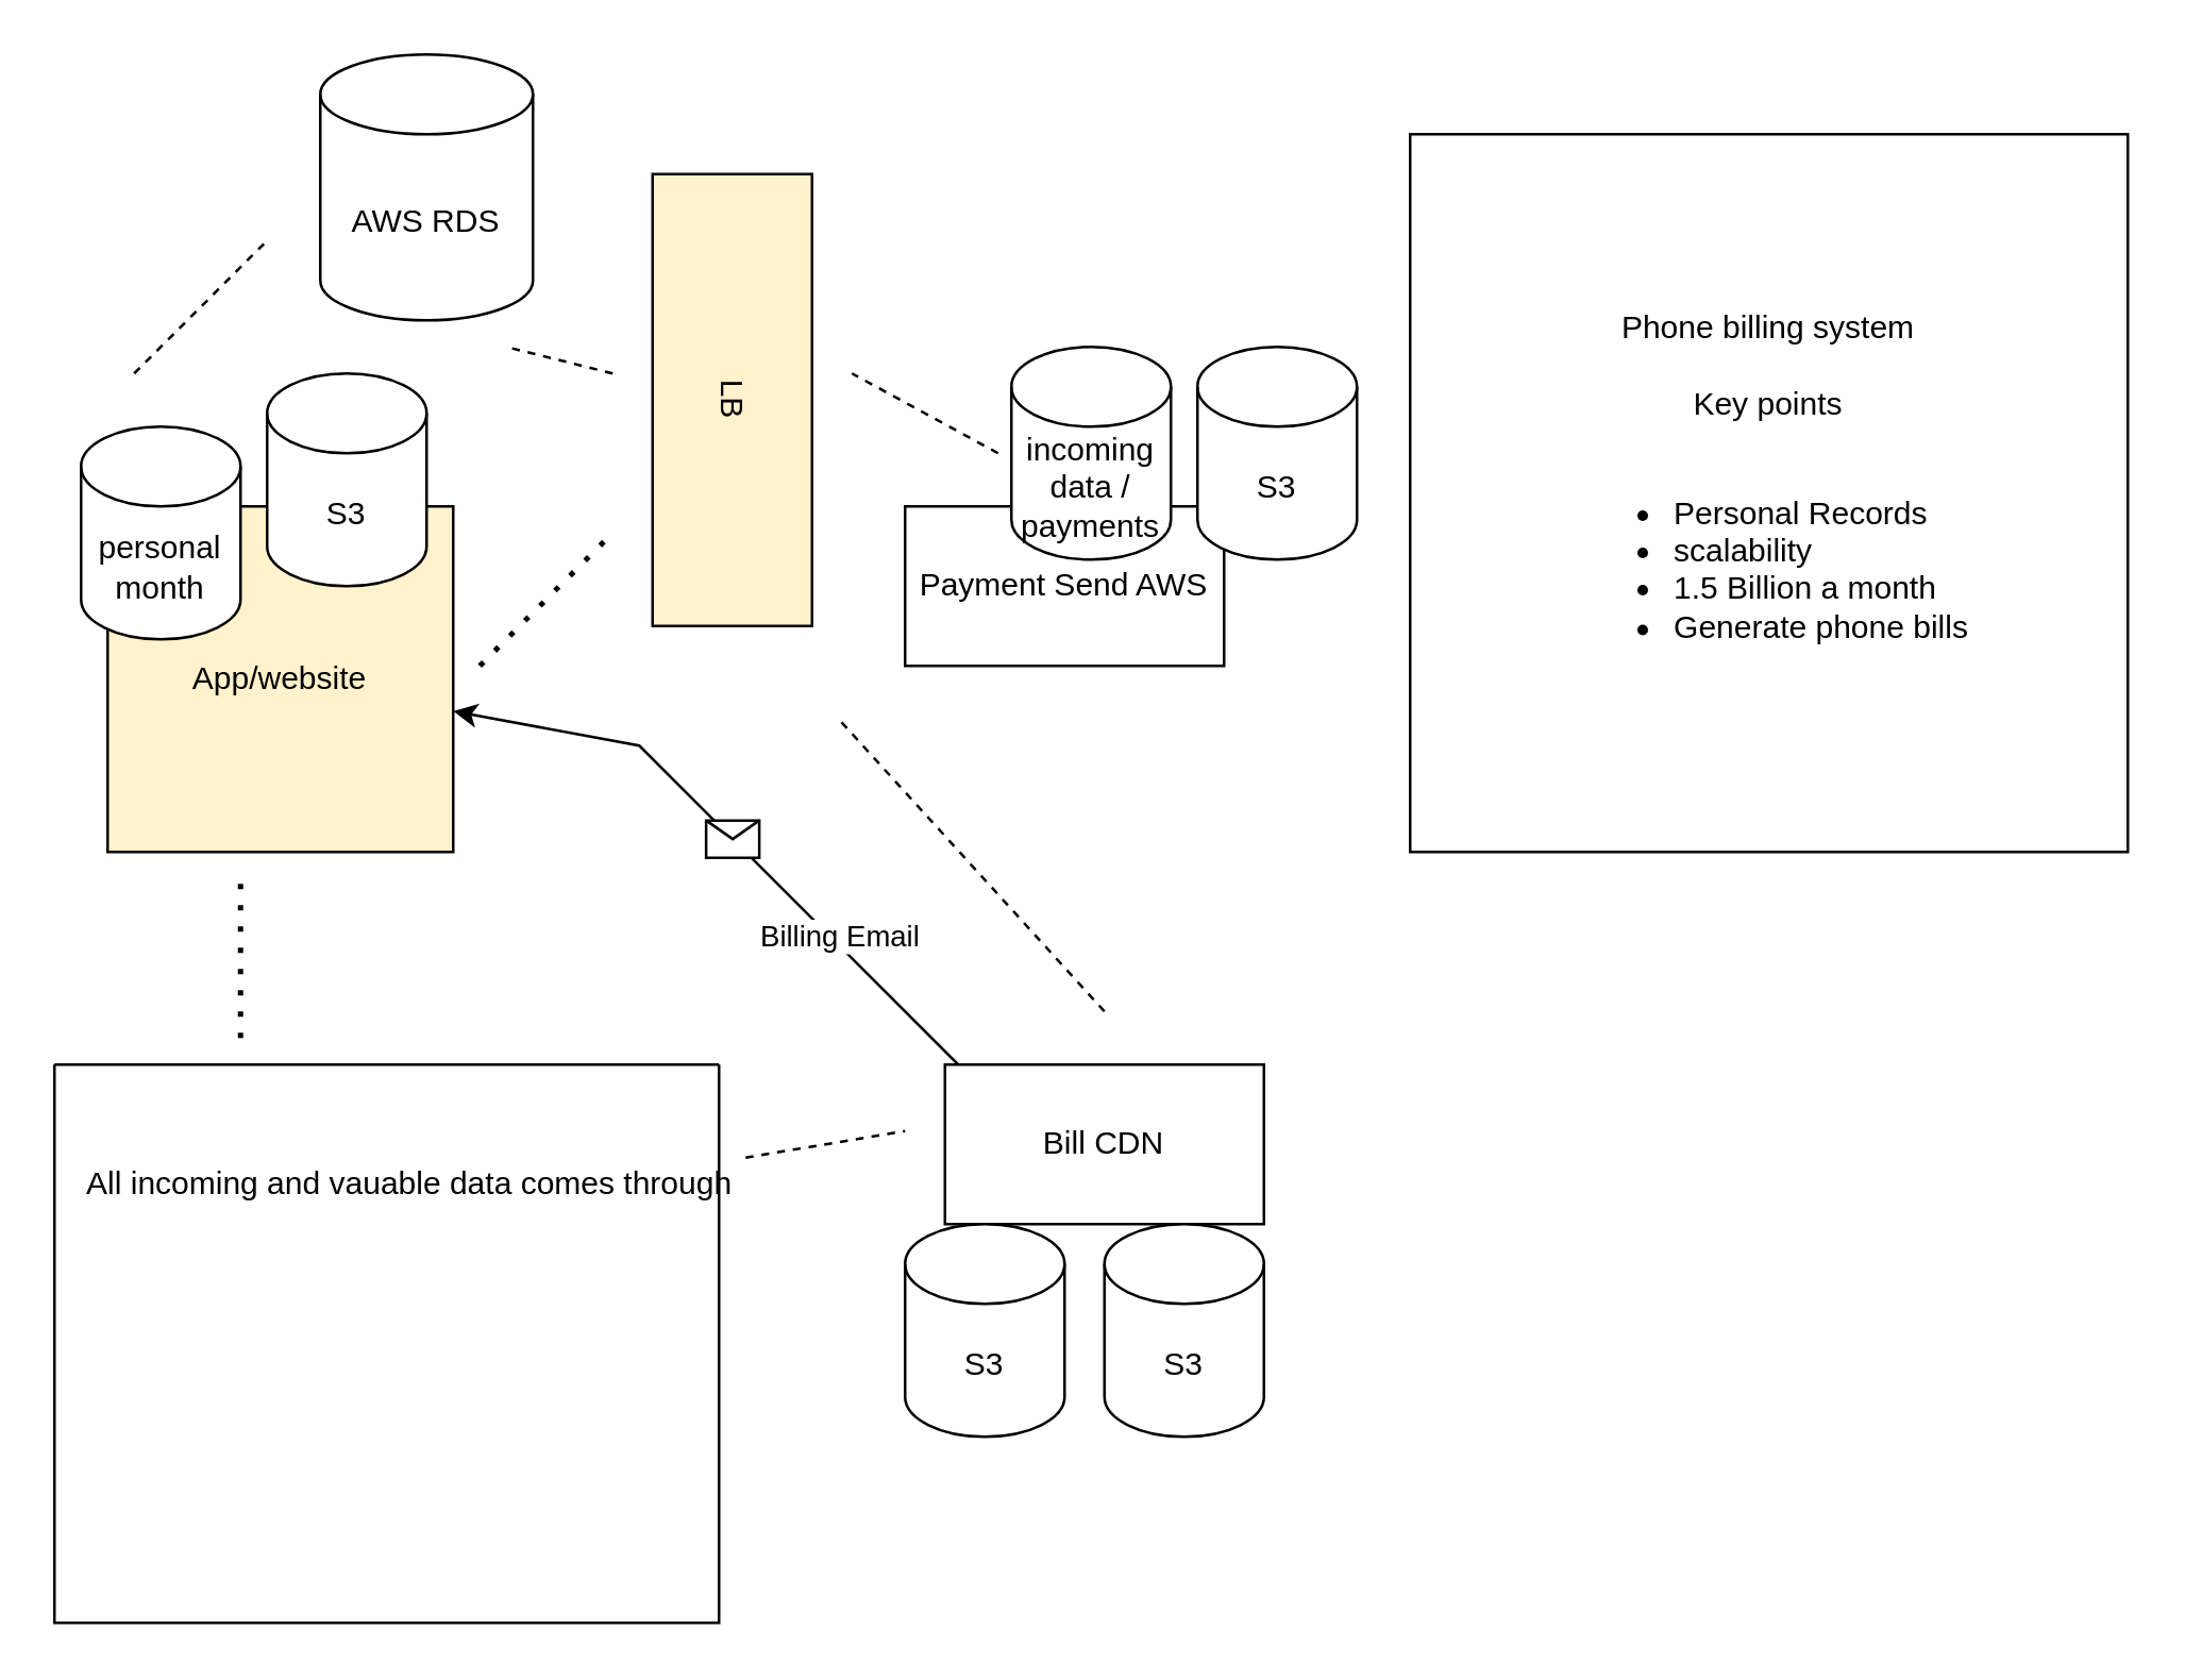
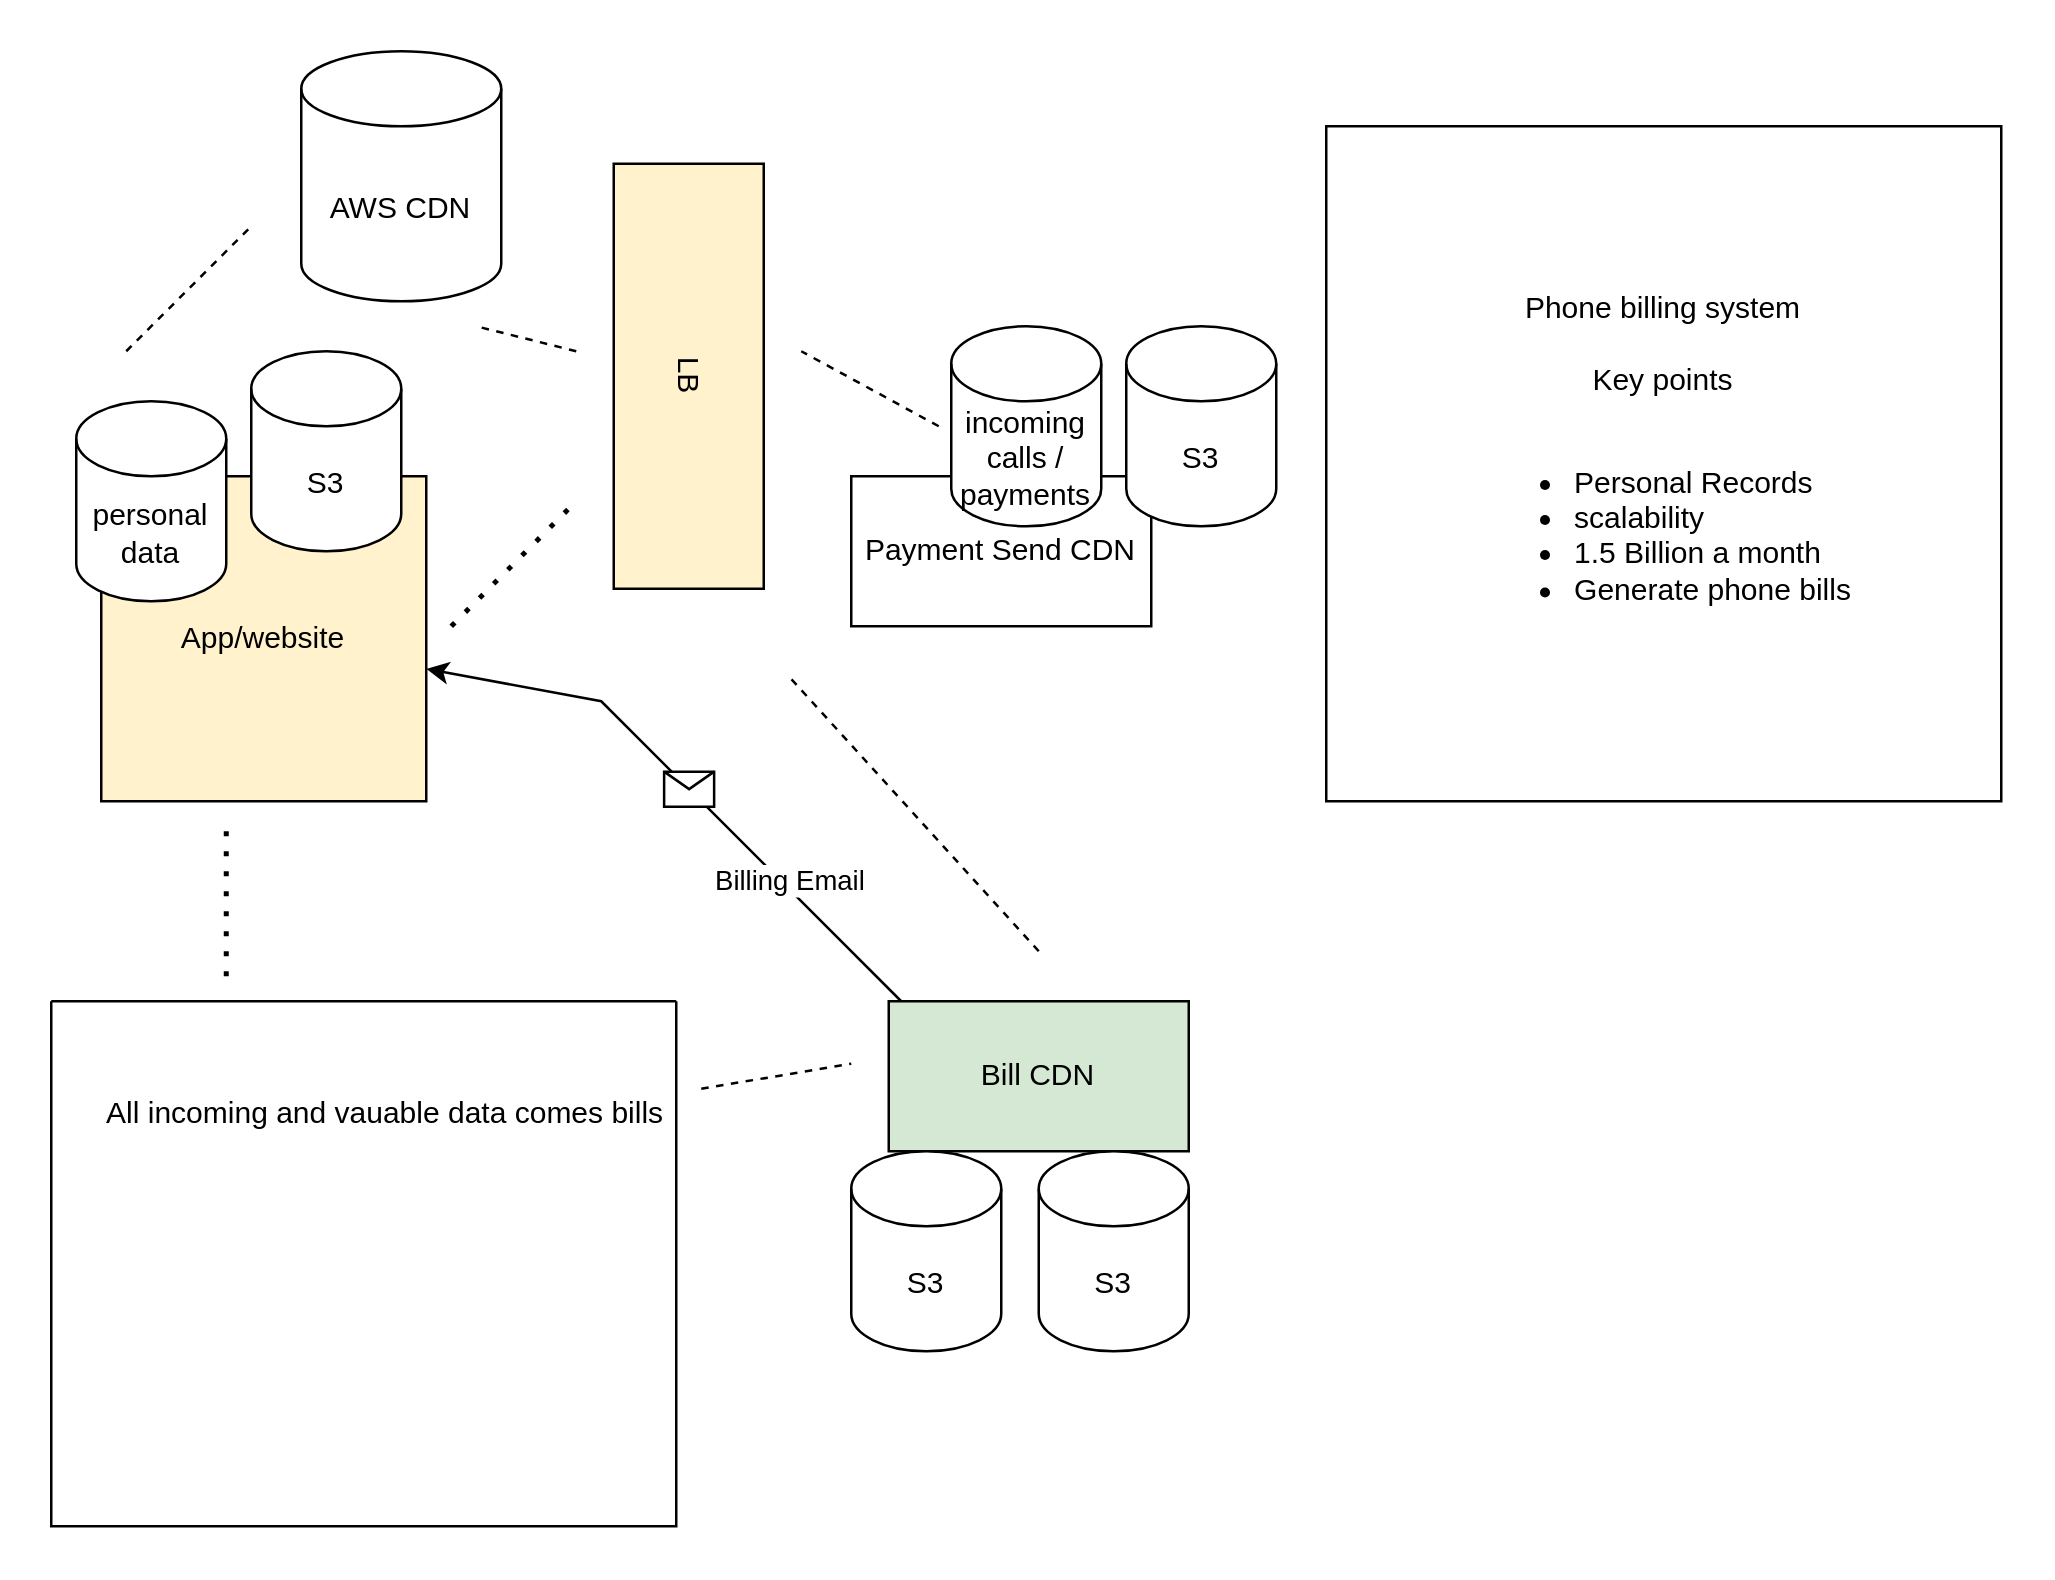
- <mxCell id="23" value="AWS RDS" style="shape=cylinder3;whiteSpace=wrap;html=1;boundedLbl=1;backgroundOutline=1;size=15;" vertex="1" parent="1"><mxGeometry x="120" y="20" width="80" height="100" as="geometry" /></mxCell>
+ <mxCell id="23" value="AWS CDN" style="shape=cylinder3;whiteSpace=wrap;html=1;boundedLbl=1;backgroundOutline=1;size=15;" vertex="1" parent="1"><mxGeometry x="120" y="20" width="80" height="100" as="geometry" /></mxCell>
- <mxCell id="14" value="incoming data / payments" style="shape=cylinder3;whiteSpace=wrap;html=1;boundedLbl=1;backgroundOutline=1;size=15;" vertex="1" parent="1"><mxGeometry x="380" y="130" width="60" height="80" as="geometry" /></mxCell>
+ <mxCell id="14" value="incoming calls / payments" style="shape=cylinder3;whiteSpace=wrap;html=1;boundedLbl=1;backgroundOutline=1;size=15;" vertex="1" parent="1"><mxGeometry x="380" y="130" width="60" height="80" as="geometry" /></mxCell>
- <mxCell id="3" value="personal month" style="shape=cylinder3;whiteSpace=wrap;html=1;boundedLbl=1;backgroundOutline=1;size=15;" vertex="1" parent="1"><mxGeometry x="30" y="160" width="60" height="80" as="geometry" /></mxCell>
+ <mxCell id="3" value="personal data" style="shape=cylinder3;whiteSpace=wrap;html=1;boundedLbl=1;backgroundOutline=1;size=15;" vertex="1" parent="1"><mxGeometry x="30" y="160" width="60" height="80" as="geometry" /></mxCell>
- <mxCell id="9" value="Payment Send AWS" style="rounded=0;whiteSpace=wrap;html=1;" vertex="1" parent="1"><mxGeometry x="340" y="190" width="120" height="60" as="geometry" /></mxCell>
+ <mxCell id="9" value="Payment Send CDN" style="rounded=0;whiteSpace=wrap;html=1;" vertex="1" parent="1"><mxGeometry x="340" y="190" width="120" height="60" as="geometry" /></mxCell>
- <mxCell id="8" value="Bill CDN" style="rounded=0;whiteSpace=wrap;html=1;" vertex="1" parent="1"><mxGeometry x="355" y="400" width="120" height="60" as="geometry" /></mxCell>
+ <mxCell id="8" value="Bill CDN" style="rounded=0;whiteSpace=wrap;html=1;fillColor=#d5e8d4;" vertex="1" parent="1"><mxGeometry x="355" y="400" width="120" height="60" as="geometry" /></mxCell>
- <mxCell id="6" value="All incoming and vauable data comes through&amp;nbsp;" style="text;html=1;align=center;verticalAlign=middle;resizable=0;points=[];autosize=1;strokeColor=none;fillColor=none;" vertex="1" parent="5"><mxGeometry y="30" width="270" height="30" as="geometry" /></mxCell>
+ <mxCell id="6" value="All incoming and vauable data comes bills&amp;nbsp;" style="text;html=1;align=center;verticalAlign=middle;resizable=0;points=[];autosize=1;strokeColor=none;fillColor=none;" vertex="1" parent="5"><mxGeometry y="30" width="270" height="30" as="geometry" /></mxCell>
